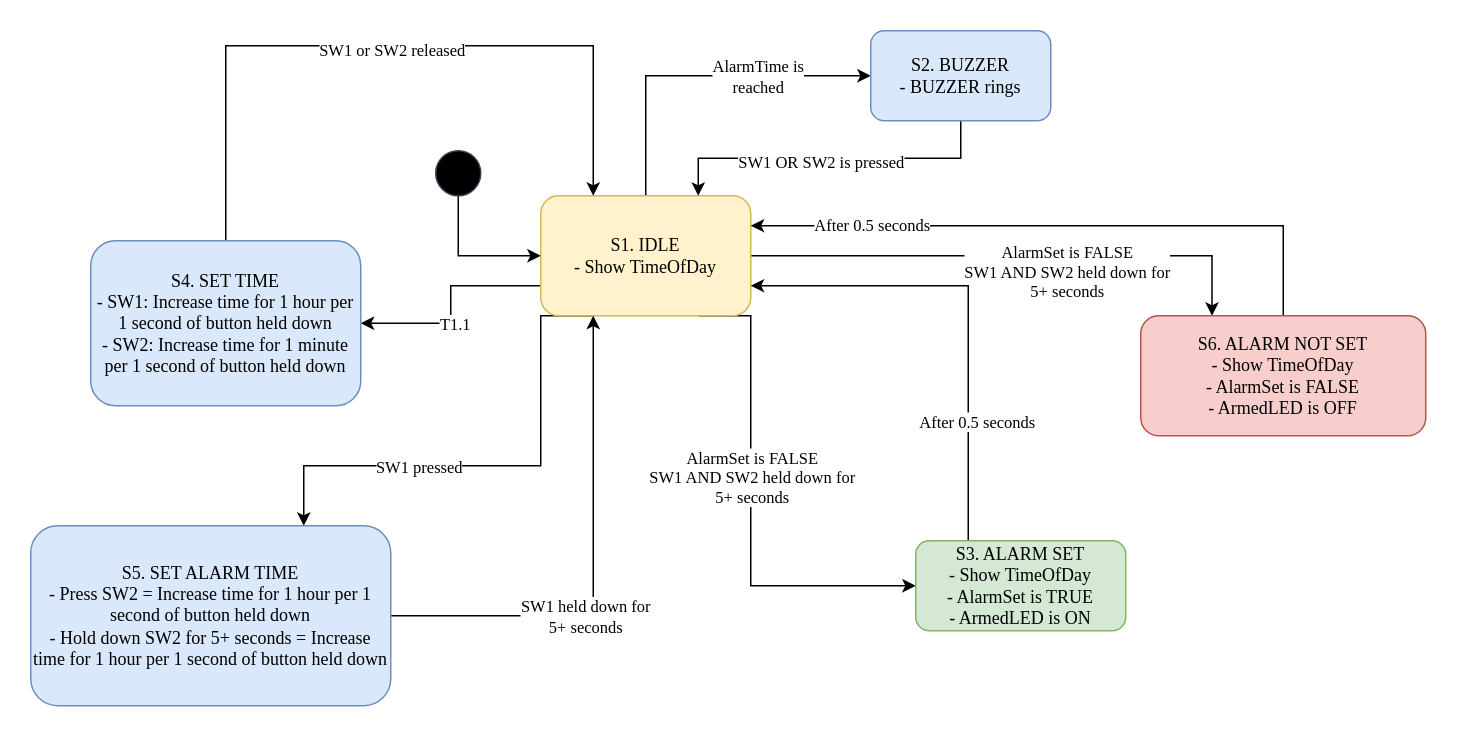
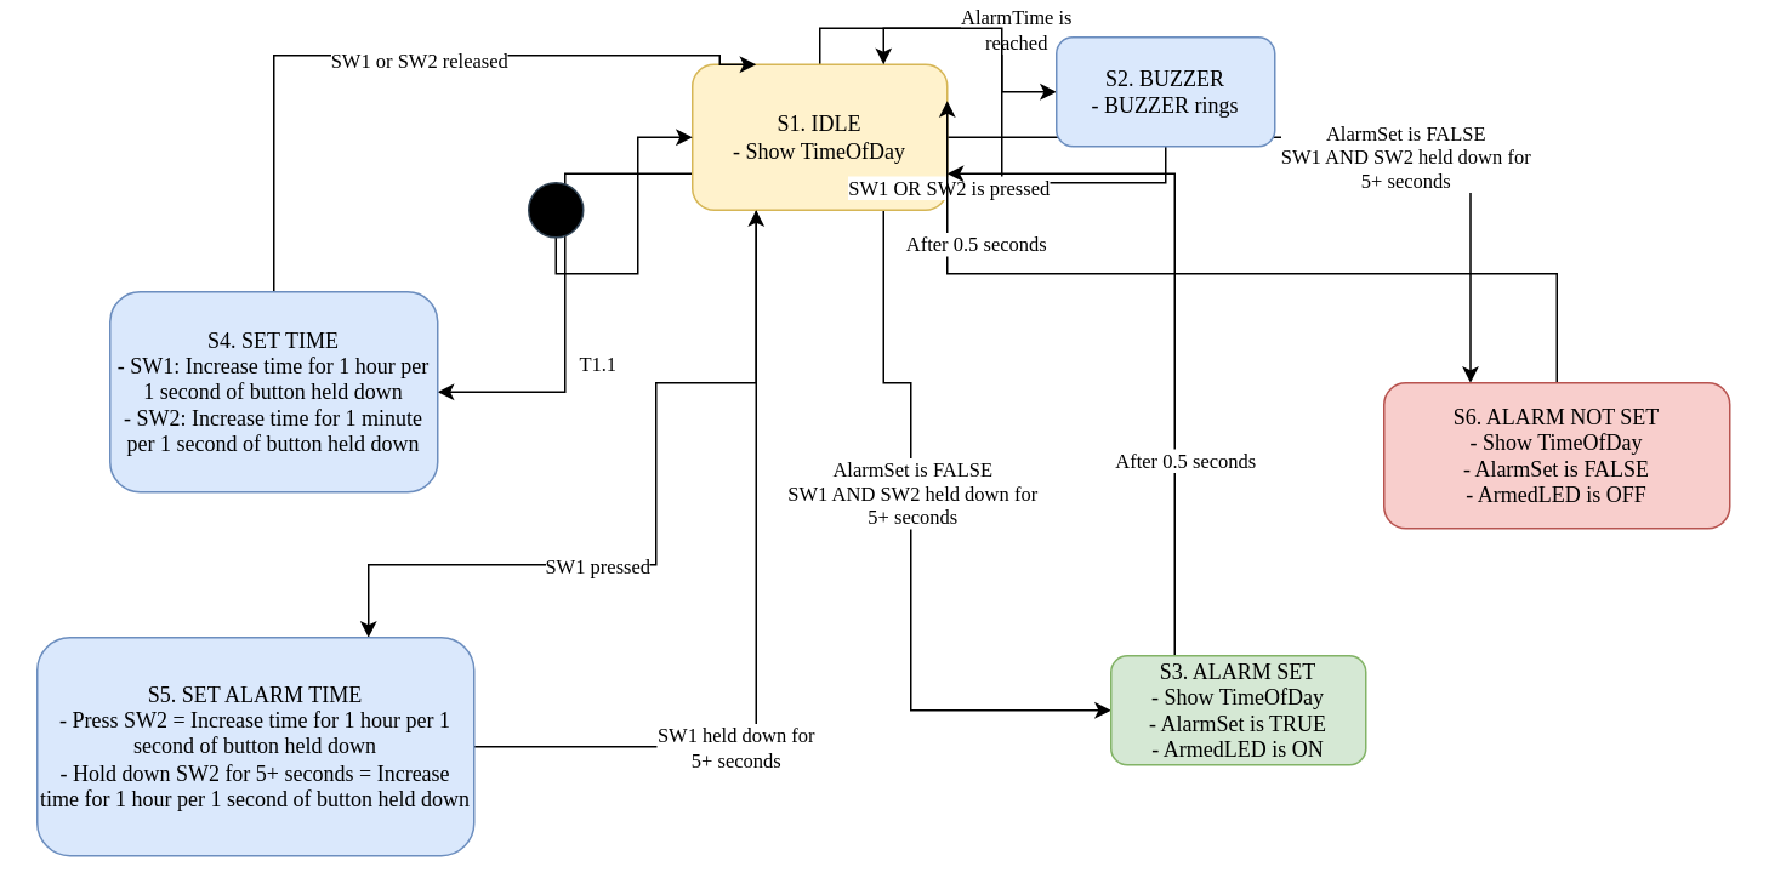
- <mxCell id="12" value="&lt;div align=&quot;center&quot;&gt;S1. IDLE&lt;br&gt;&lt;/div&gt;&lt;div align=&quot;center&quot;&gt;- Show TimeOfDay&lt;/div&gt;" style="rounded=1;whiteSpace=wrap;html=1;fontFamily=Oxygen Mono;fontSource=https%3A%2F%2Ffonts.googleapis.com%2Fcss%3Ffamily%3DOxygen%2BMono;align=center;fillColor=#fff2cc;strokeColor=#d6b656;" parent="1" vertex="1"><mxGeometry x="360" y="130" width="140" height="80" as="geometry" /></mxCell>
+ <mxCell id="12" value="&lt;div align=&quot;center&quot;&gt;S1. IDLE&lt;br&gt;&lt;/div&gt;&lt;div align=&quot;center&quot;&gt;- Show TimeOfDay&lt;/div&gt;" style="rounded=1;whiteSpace=wrap;html=1;fontFamily=Oxygen Mono;fontSource=https%3A%2F%2Ffonts.googleapis.com%2Fcss%3Ffamily%3DOxygen%2BMono;align=center;fillColor=#fff2cc;strokeColor=#d6b656;" parent="1" vertex="1"><mxGeometry x="380" y="35" width="140" height="80" as="geometry" /></mxCell>
